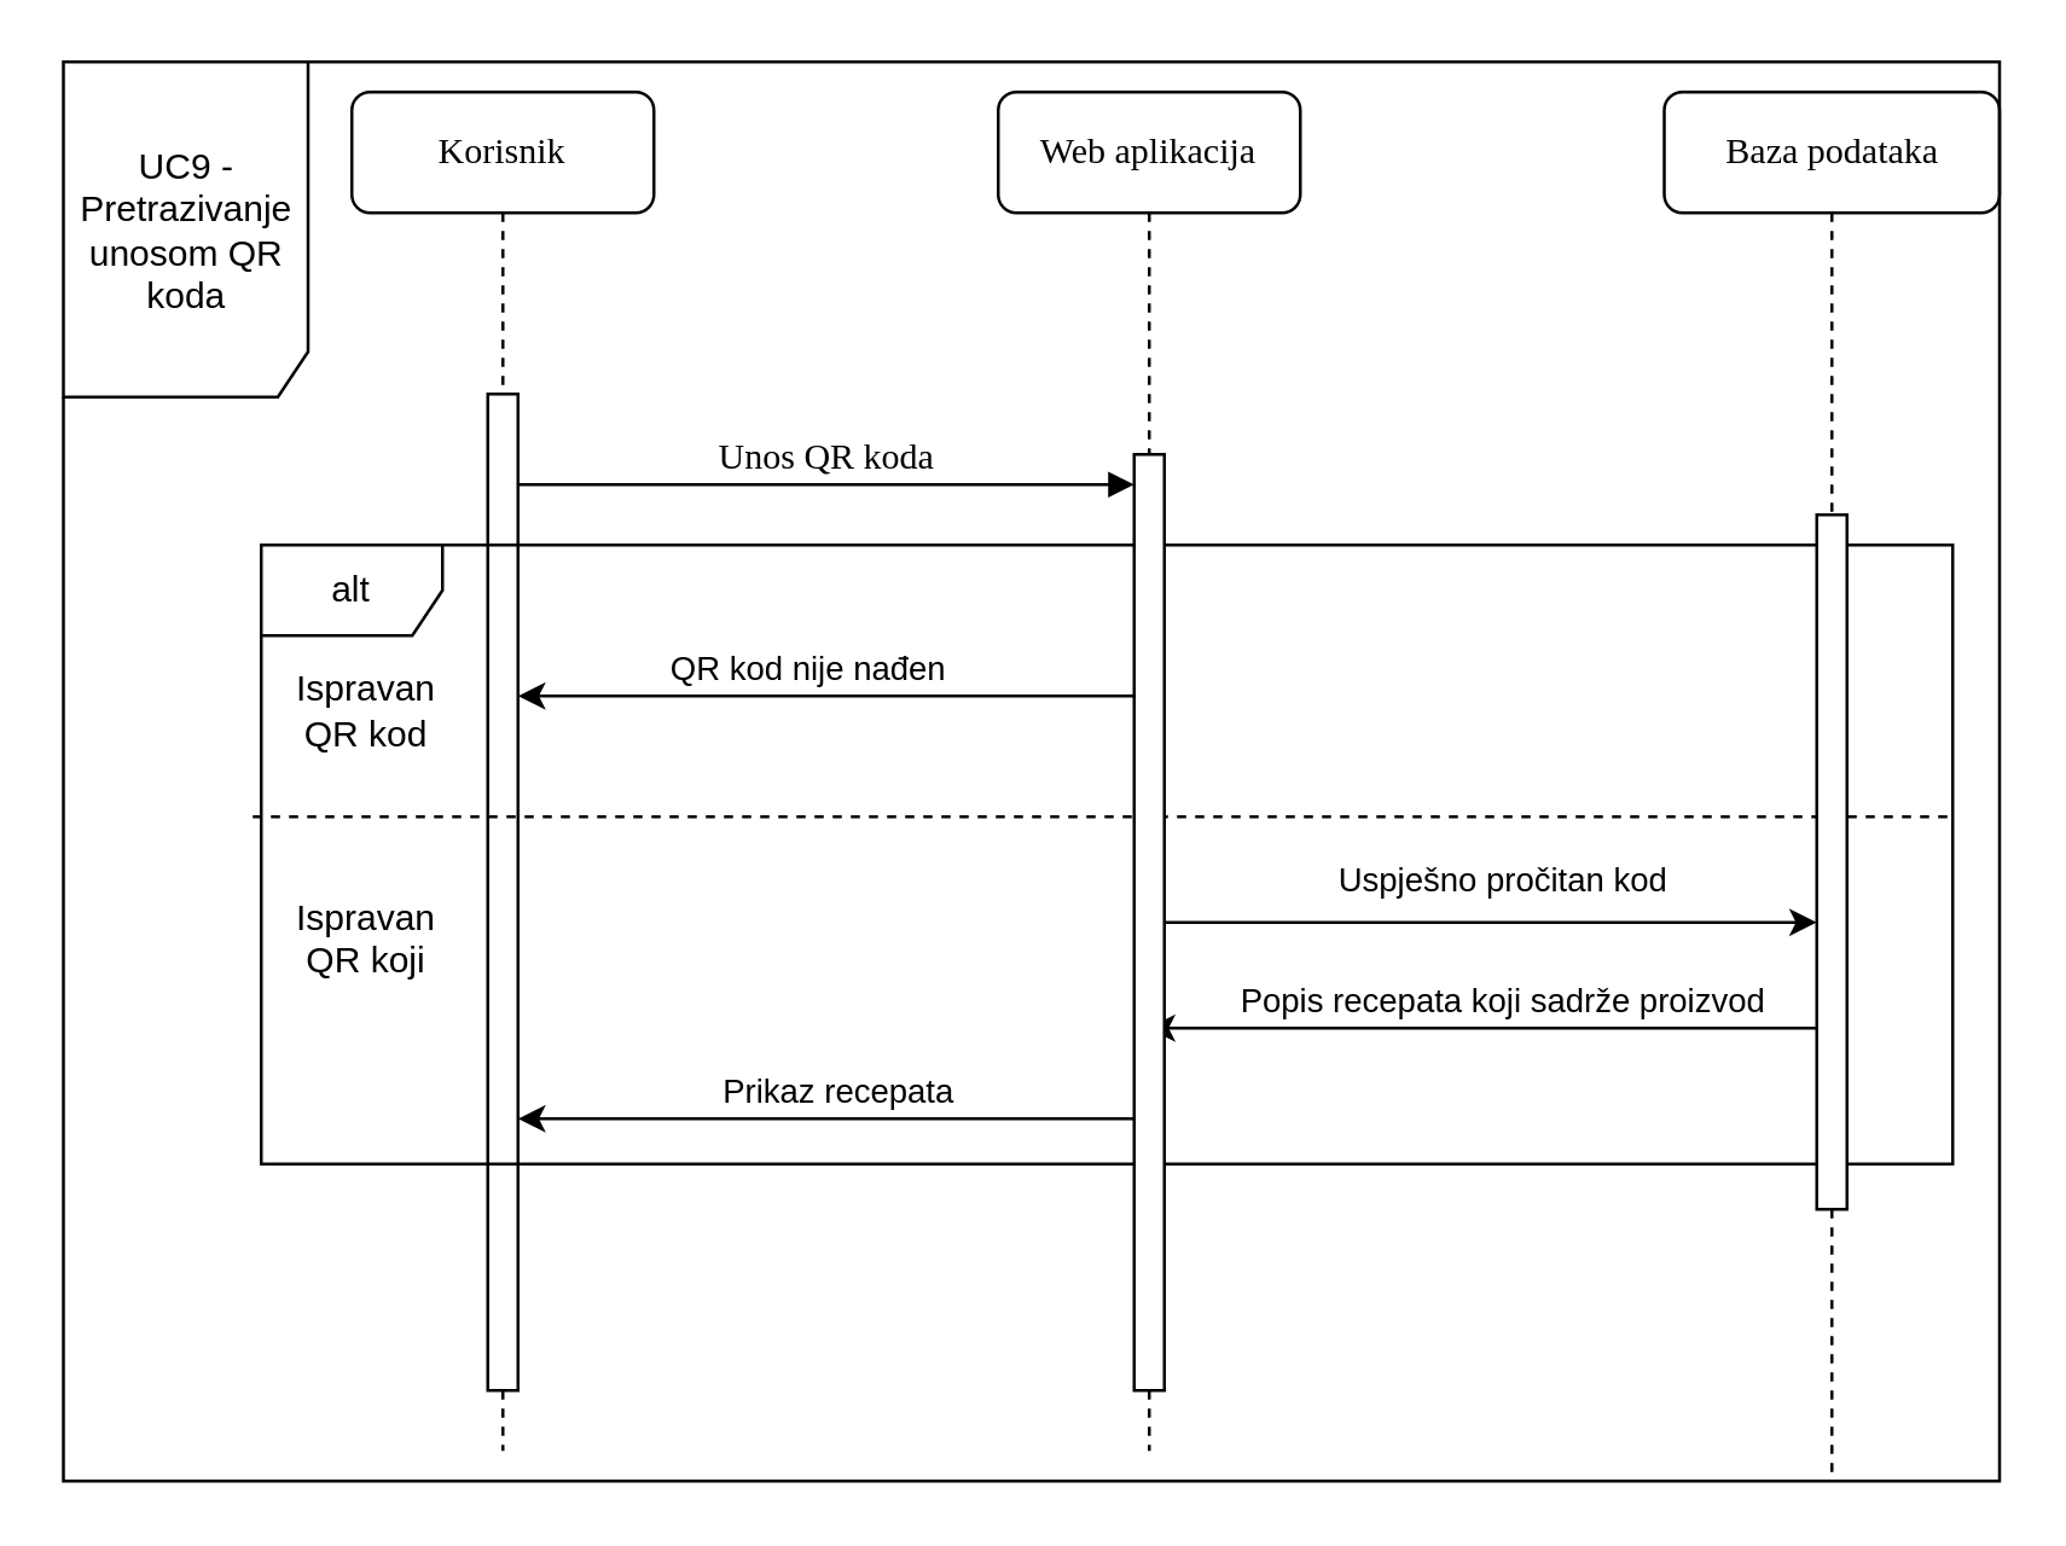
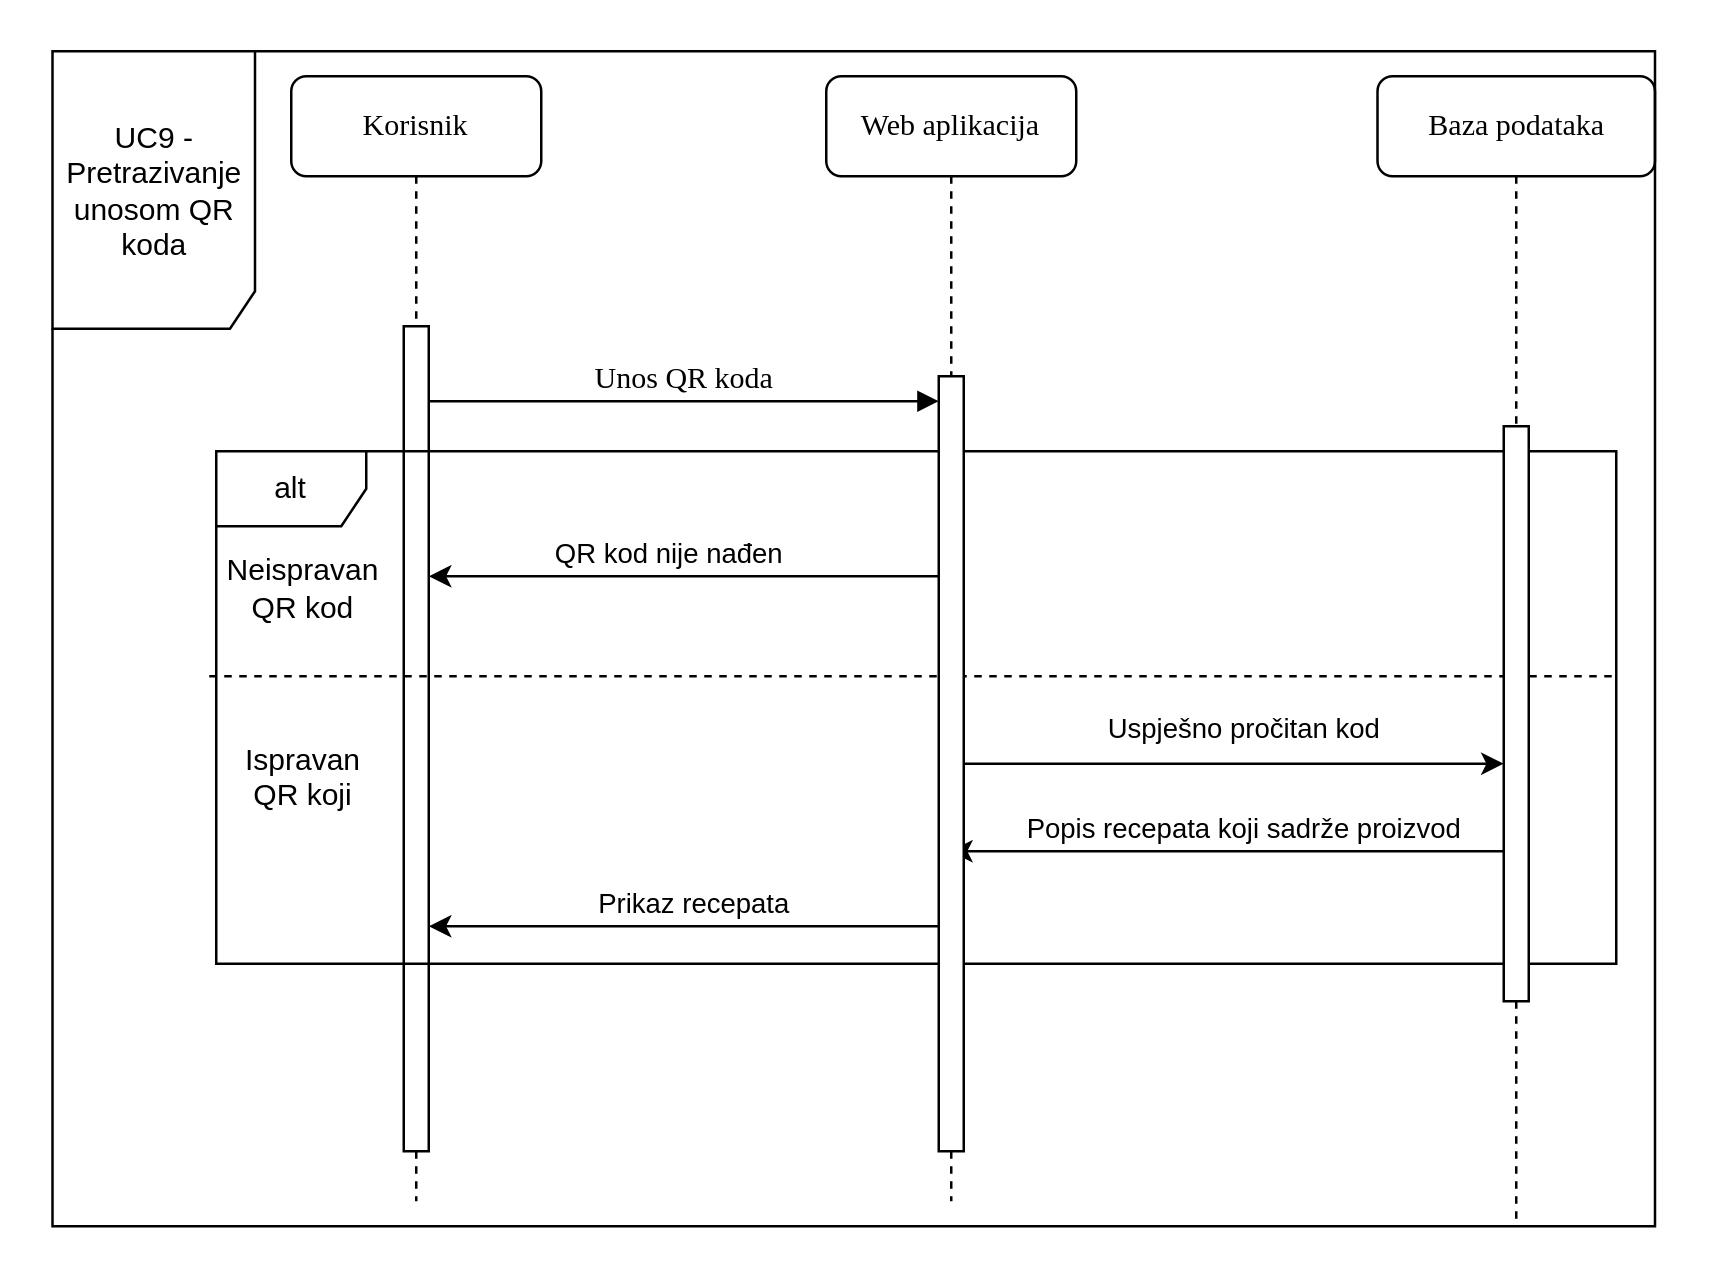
- <mxCell id="14" value="Ispravan&lt;br&gt;QR kod" style="text;html=1;strokeColor=none;fillColor=none;align=center;verticalAlign=middle;whiteSpace=wrap;rounded=0;" vertex="1" parent="4"><mxGeometry x="-30" y="190" width="70" height="30" as="geometry" /></mxCell>
+ <mxCell id="14" value="Neispravan&lt;br&gt;QR kod" style="text;html=1;strokeColor=none;fillColor=none;align=center;verticalAlign=middle;whiteSpace=wrap;rounded=0;" vertex="1" parent="4"><mxGeometry x="-30" y="190" width="70" height="30" as="geometry" /></mxCell>
